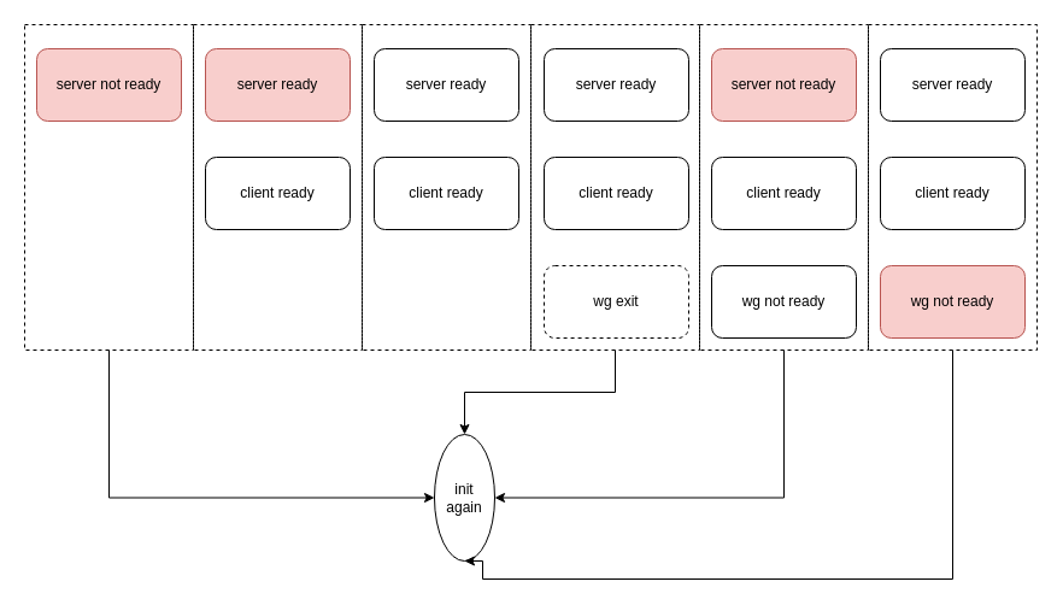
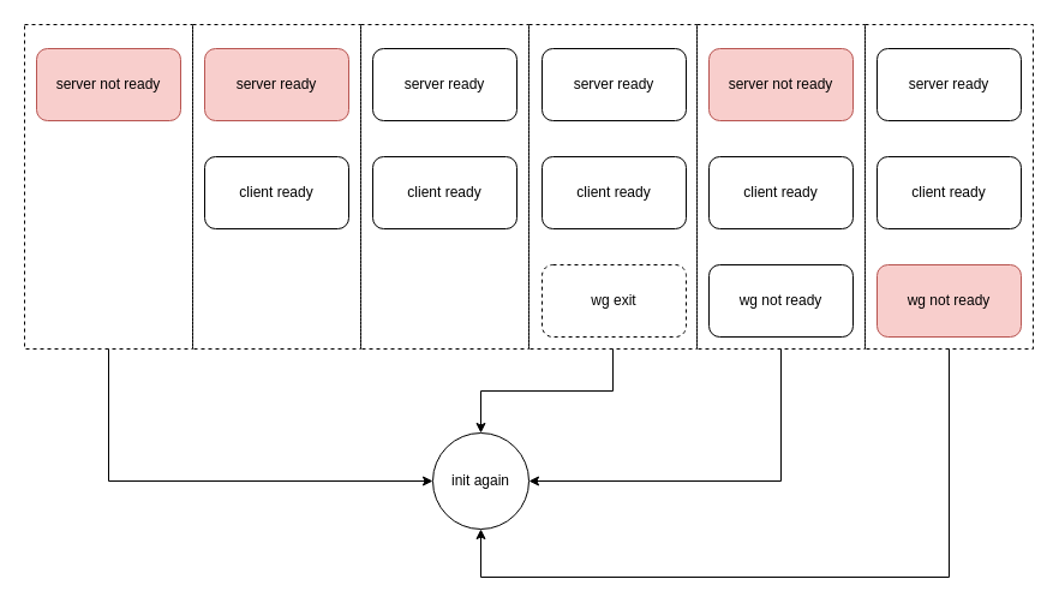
- <mxCell id="18" value="init again" style="ellipse;whiteSpace=wrap;html=1;aspect=fixed;" vertex="1" parent="1"><mxGeometry x="360" y="360" width="50" height="105" as="geometry" /></mxCell>
+ <mxCell id="18" value="init again" style="ellipse;whiteSpace=wrap;html=1;aspect=fixed;" vertex="1" parent="1"><mxGeometry x="360" y="360" width="80" height="80" as="geometry" /></mxCell>
